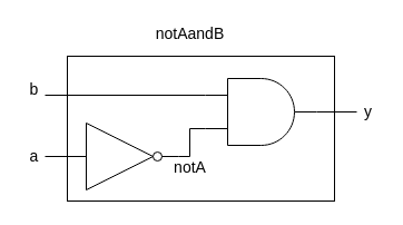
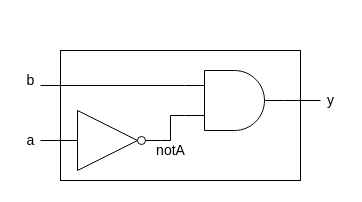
- <mxCell id="12" value="notAandB" style="text;html=1;align=center;verticalAlign=middle;resizable=0;points=[];autosize=1;strokeColor=none;fillColor=none;fontSize=14;" vertex="1" parent="1"><mxGeometry x="130" y="20" width="80" height="20" as="geometry" /></mxCell>
